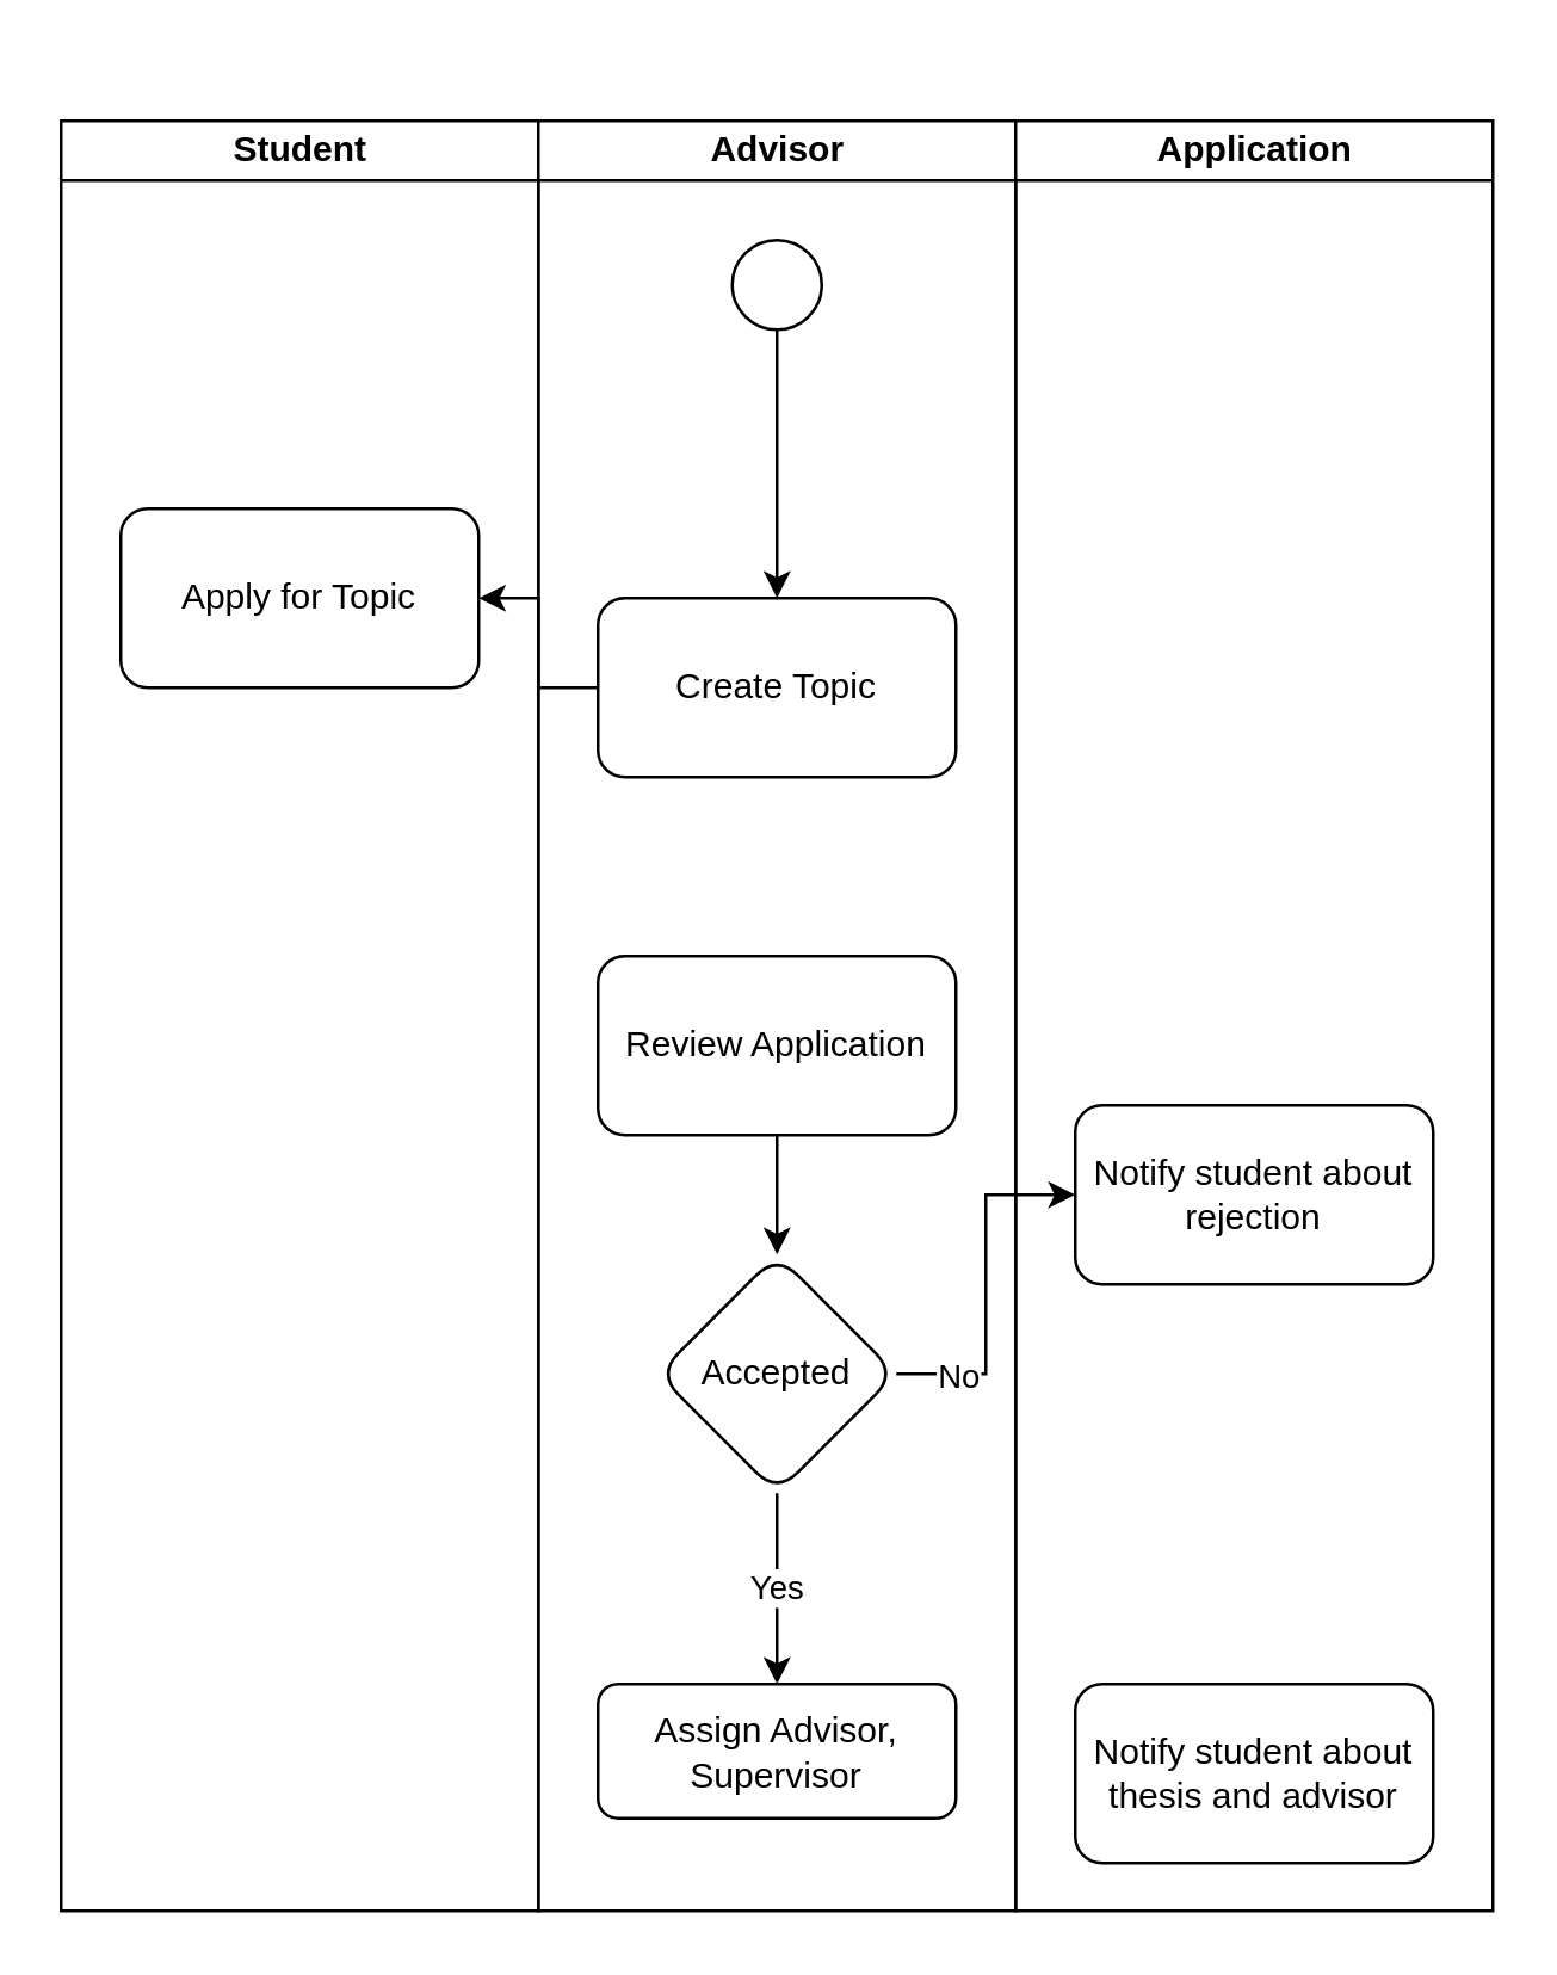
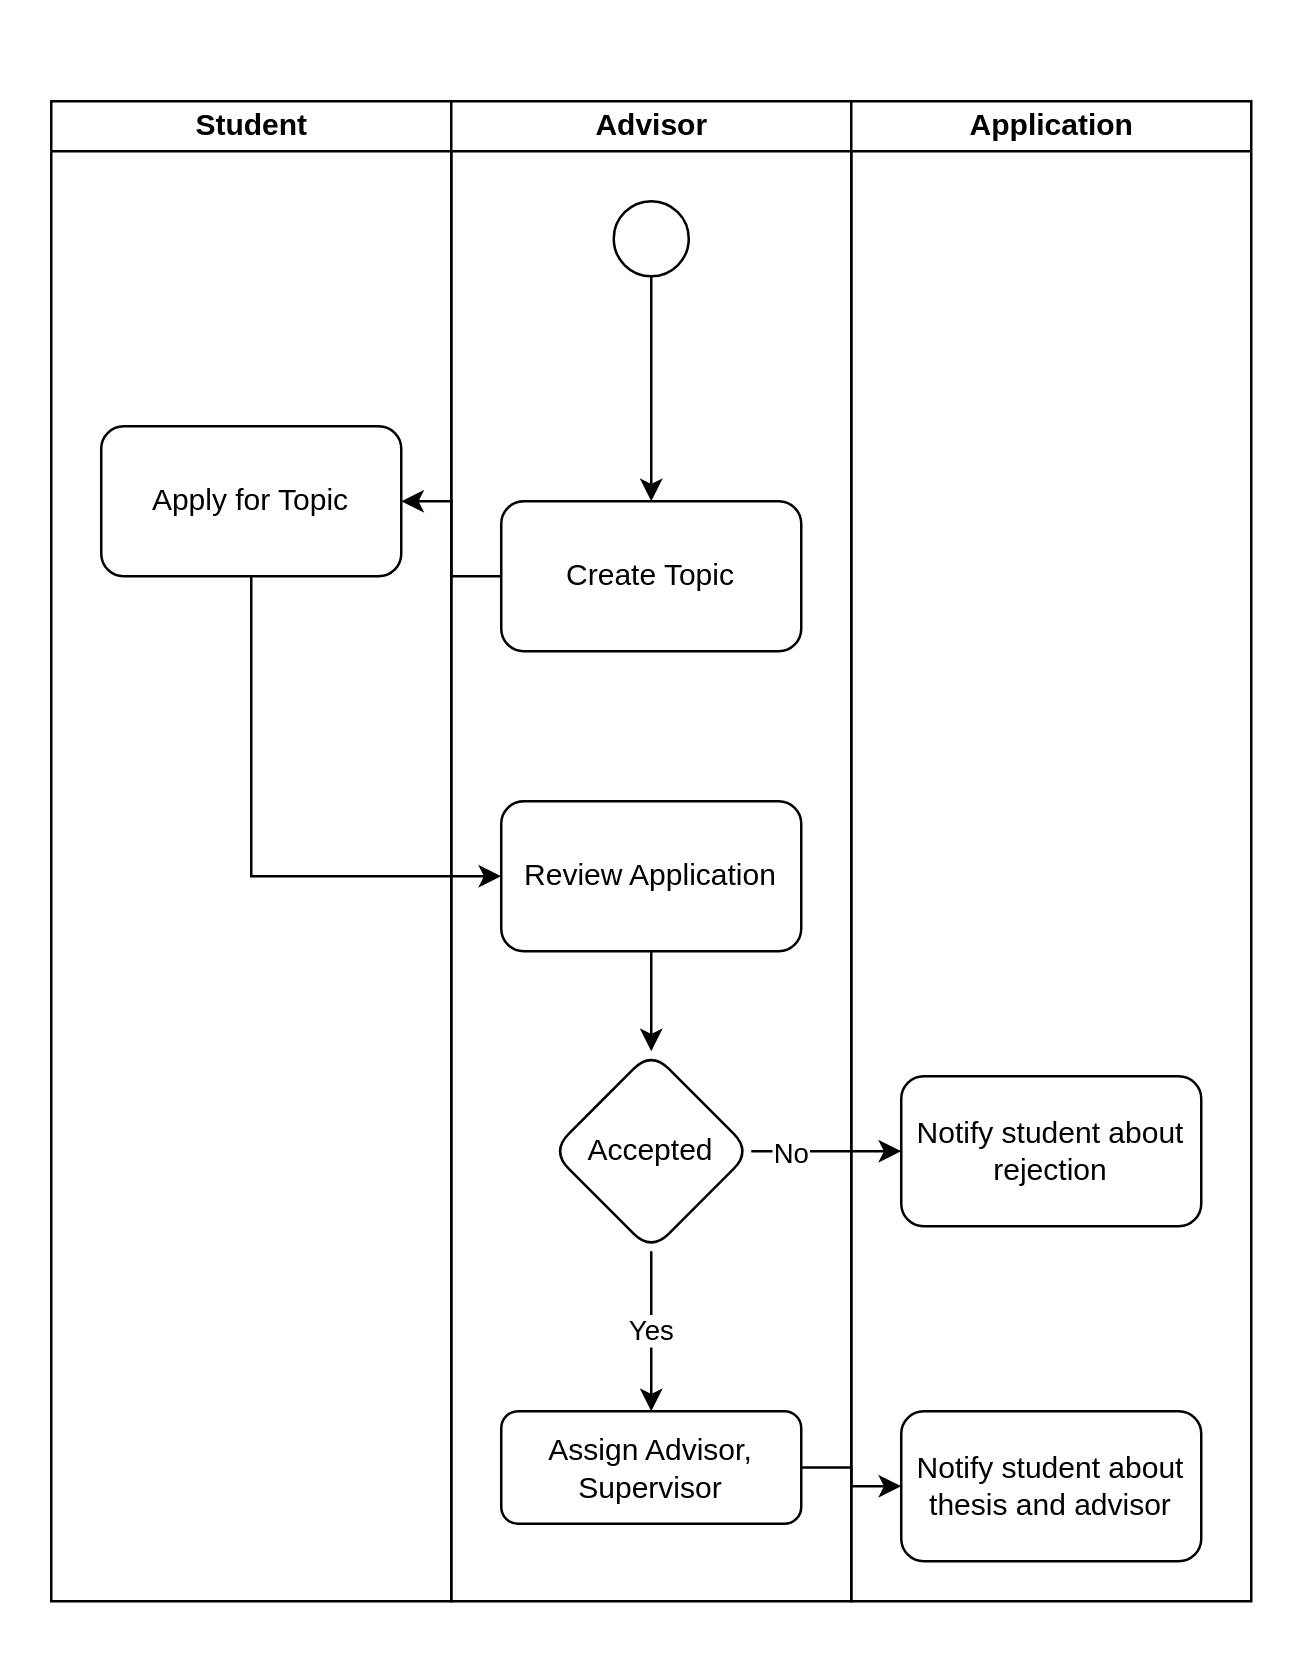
+ <mxCell id="18" style="edgeStyle=orthogonalEdgeStyle;rounded=0;orthogonalLoop=1;jettySize=auto;html=1;exitX=0.5;exitY=1;exitDx=0;exitDy=0;entryX=0;entryY=0.5;entryDx=0;entryDy=0;" parent="2" source="4" target="10" edge="1"><mxGeometry relative="1" as="geometry" /></mxCell>
- <mxCell id="15" value="Notify student about rejection" style="whiteSpace=wrap;html=1;rounded=1;" parent="14" vertex="1"><mxGeometry x="20" y="330" width="120" height="60" as="geometry" /></mxCell>
+ <mxCell id="15" value="Notify student about rejection" style="whiteSpace=wrap;html=1;rounded=1;" parent="14" vertex="1"><mxGeometry x="20" y="390" width="120" height="60" as="geometry" /></mxCell>
+ <mxCell id="21" value="" style="edgeStyle=orthogonalEdgeStyle;rounded=0;orthogonalLoop=1;jettySize=auto;html=1;" parent="2" source="13" target="16" edge="1"><mxGeometry relative="1" as="geometry" /></mxCell>
